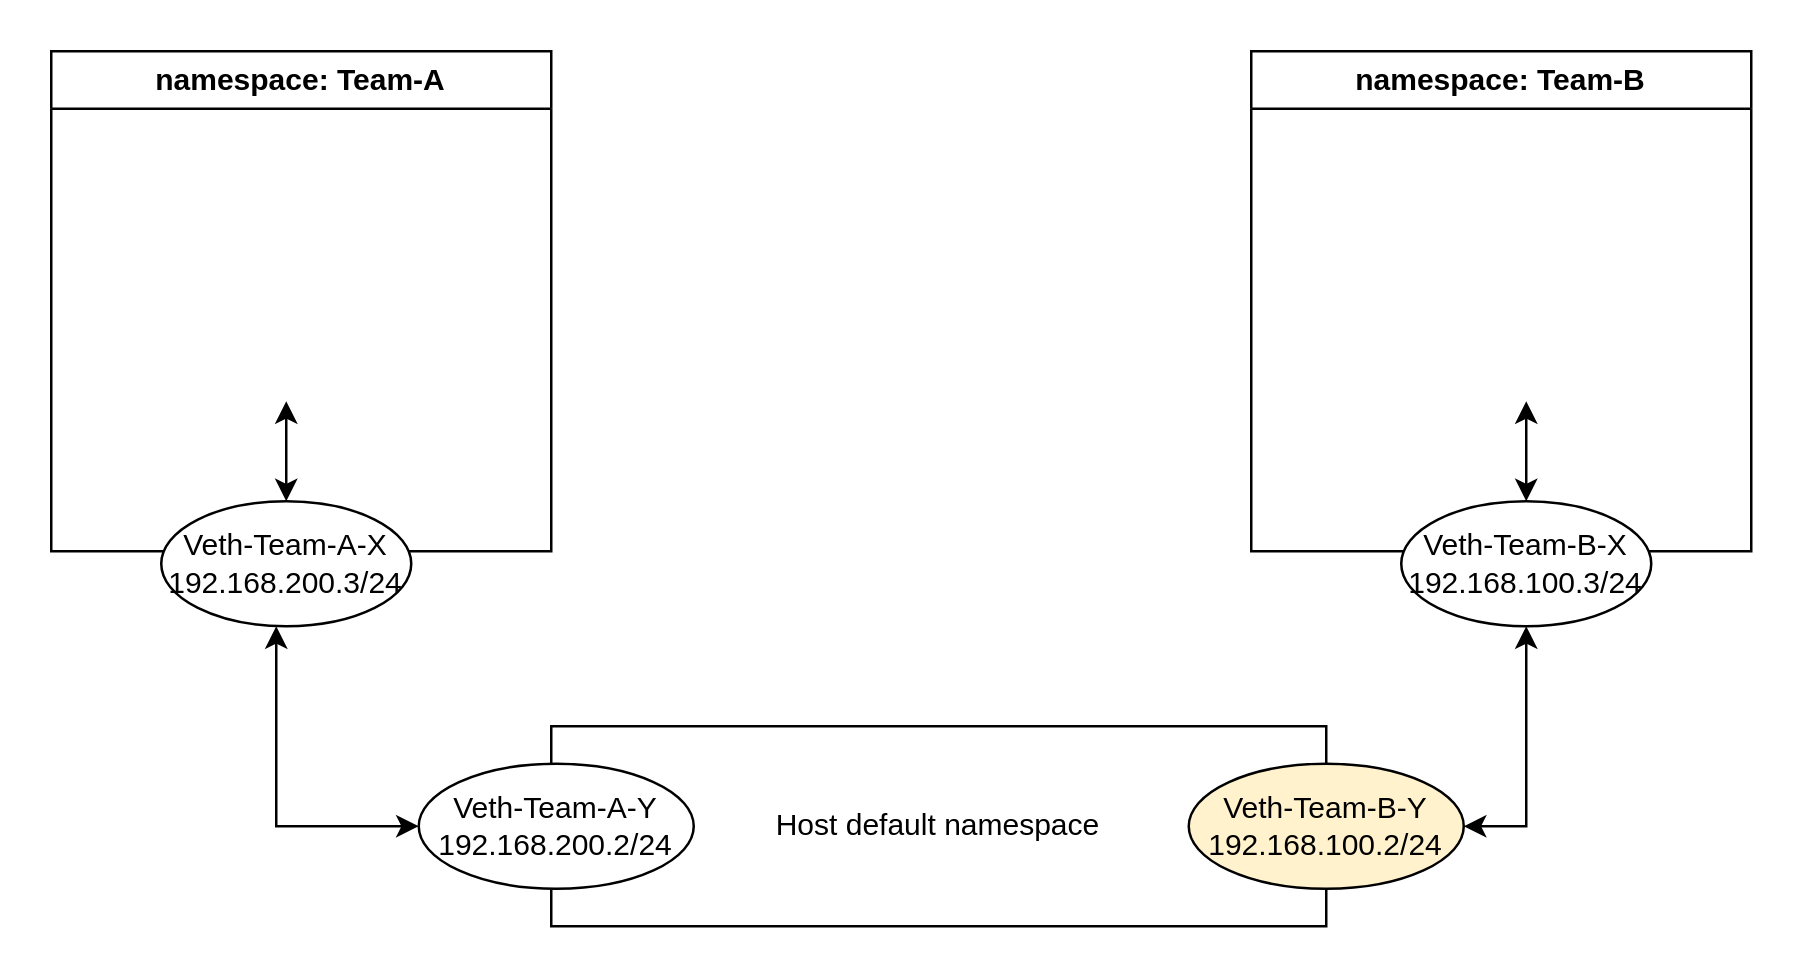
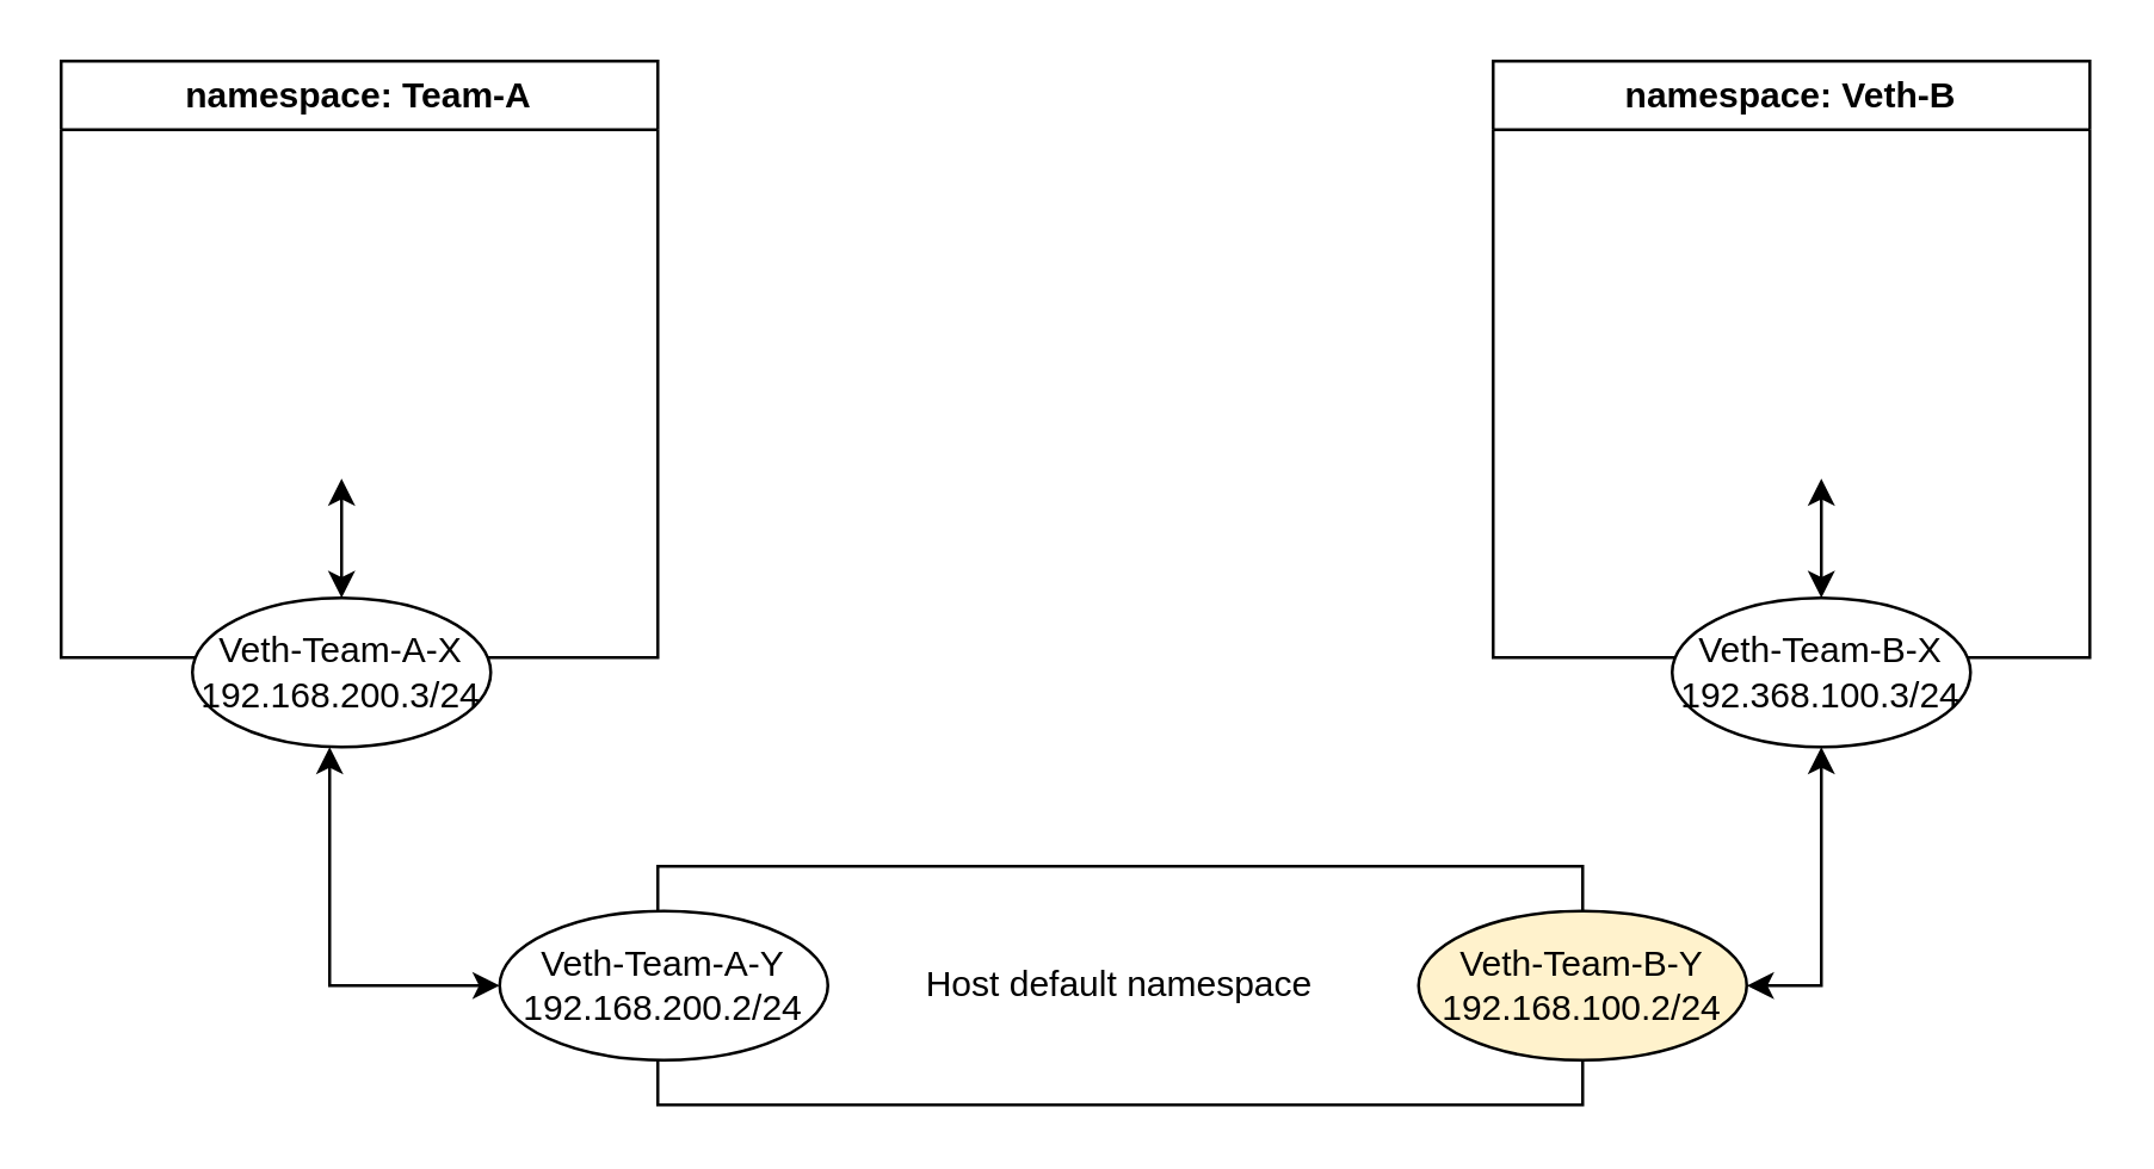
- <mxCell id="4" value="namespace: Team-B" style="swimlane;whiteSpace=wrap;html=1;" vertex="1" parent="1"><mxGeometry x="500" y="20" width="200" height="200" as="geometry" /></mxCell>
+ <mxCell id="4" value="namespace: Veth-B" style="swimlane;whiteSpace=wrap;html=1;" vertex="1" parent="1"><mxGeometry x="500" y="20" width="200" height="200" as="geometry" /></mxCell>
- <mxCell id="9" value="Veth-Team-B-X&lt;div&gt;192.168.100.3/24&lt;/div&gt;" style="ellipse;whiteSpace=wrap;html=1;" vertex="1" parent="1"><mxGeometry x="560" y="200" width="100" height="50" as="geometry" /></mxCell>
+ <mxCell id="9" value="Veth-Team-B-X&lt;div&gt;192.368.100.3/24&lt;/div&gt;" style="ellipse;whiteSpace=wrap;html=1;" vertex="1" parent="1"><mxGeometry x="560" y="200" width="100" height="50" as="geometry" /></mxCell>
